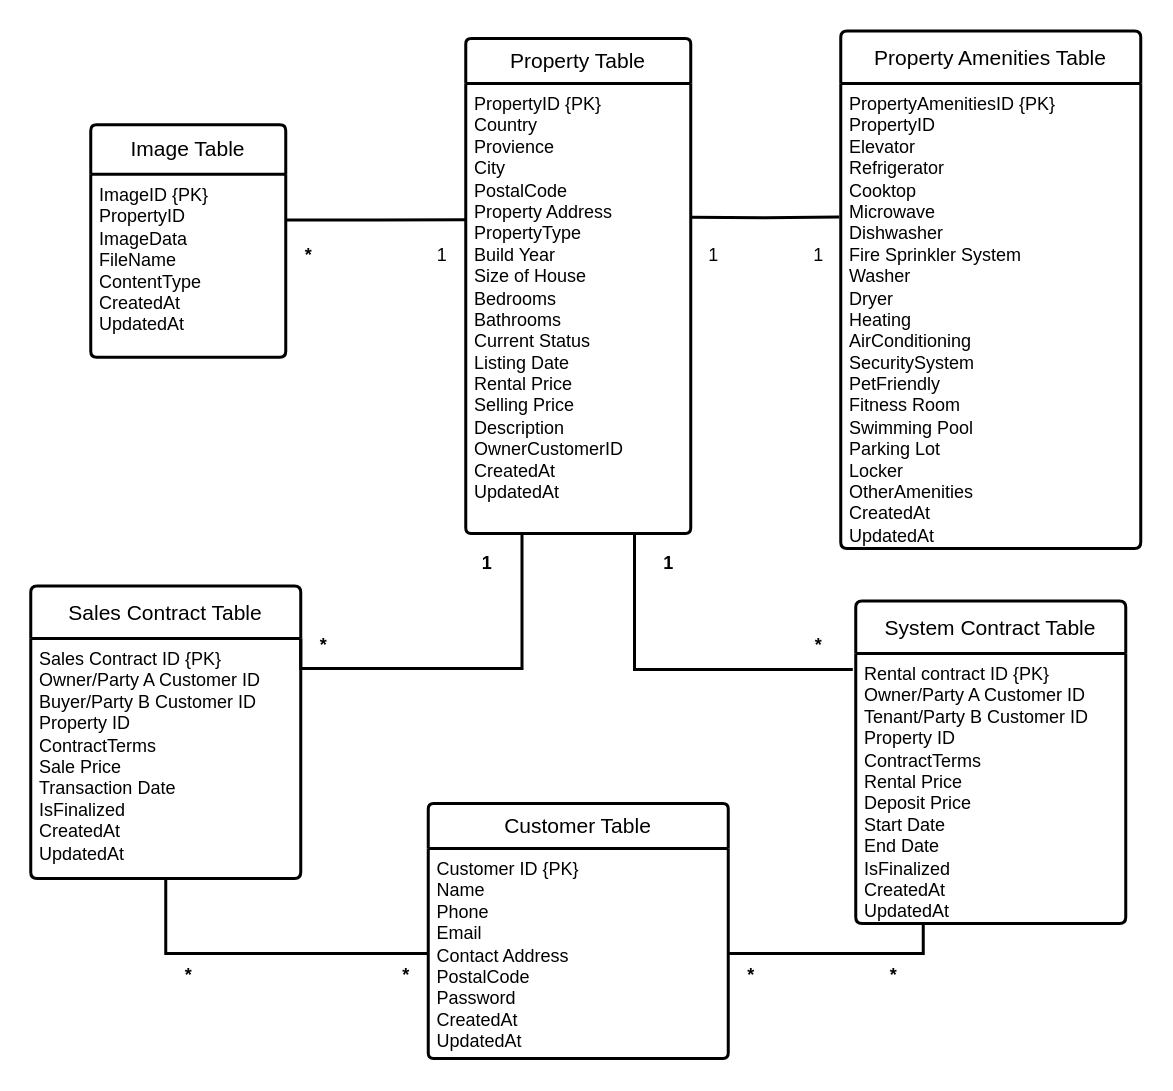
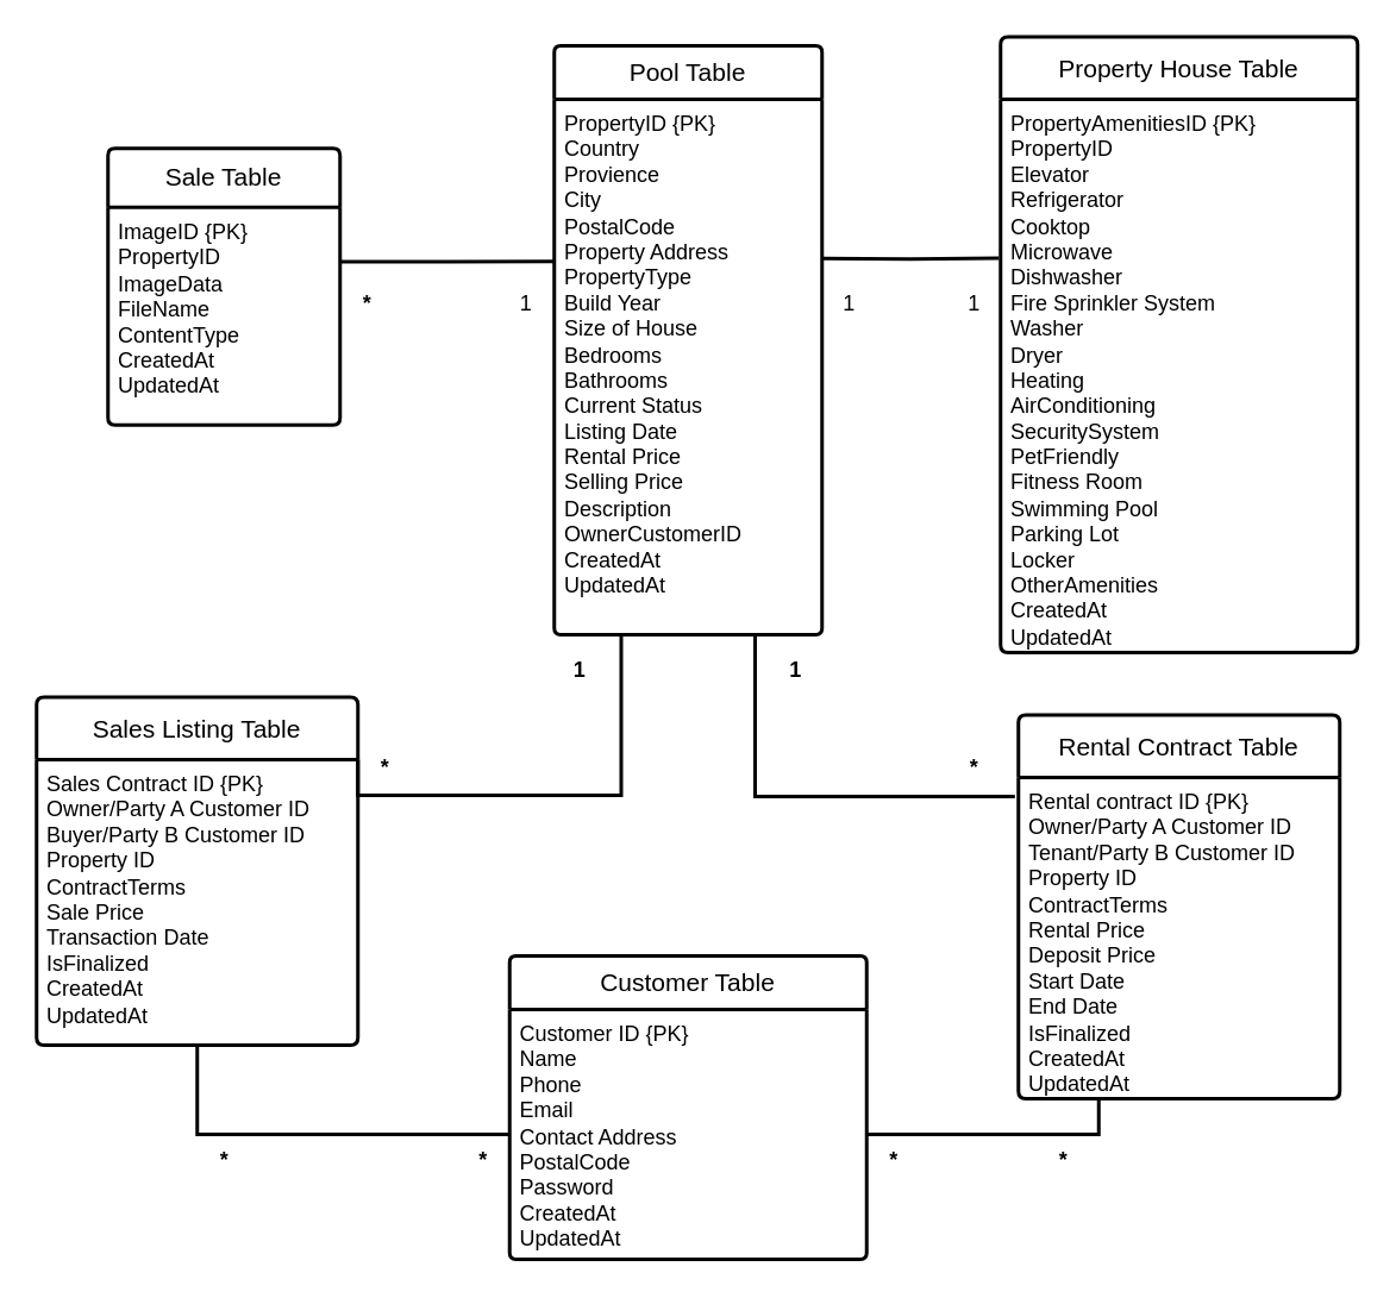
- <mxCell id="4" value="Property Amenities Table" style="swimlane;childLayout=stackLayout;horizontal=1;startSize=35;horizontalStack=0;rounded=1;fontSize=14;fontStyle=0;strokeWidth=2;resizeParent=0;resizeLast=1;shadow=0;dashed=0;align=center;arcSize=4;whiteSpace=wrap;html=1;" parent="1" vertex="1"><mxGeometry x="560" y="20" width="200" height="345" as="geometry" /></mxCell>
+ <mxCell id="4" value="Property House Table" style="swimlane;childLayout=stackLayout;horizontal=1;startSize=35;horizontalStack=0;rounded=1;fontSize=14;fontStyle=0;strokeWidth=2;resizeParent=0;resizeLast=1;shadow=0;dashed=0;align=center;arcSize=4;whiteSpace=wrap;html=1;" parent="1" vertex="1"><mxGeometry x="560" y="20" width="200" height="345" as="geometry" /></mxCell>
- <mxCell id="2" value="Property Table" style="swimlane;childLayout=stackLayout;horizontal=1;startSize=30;horizontalStack=0;rounded=1;fontSize=14;fontStyle=0;strokeWidth=2;resizeParent=0;resizeLast=1;shadow=0;dashed=0;align=center;arcSize=4;whiteSpace=wrap;html=1;" parent="1" vertex="1"><mxGeometry x="310" y="25" width="150" height="330" as="geometry" /></mxCell>
+ <mxCell id="2" value="Pool Table" style="swimlane;childLayout=stackLayout;horizontal=1;startSize=30;horizontalStack=0;rounded=1;fontSize=14;fontStyle=0;strokeWidth=2;resizeParent=0;resizeLast=1;shadow=0;dashed=0;align=center;arcSize=4;whiteSpace=wrap;html=1;" parent="1" vertex="1"><mxGeometry x="310" y="25" width="150" height="330" as="geometry" /></mxCell>
- <mxCell id="7" value="Image Table" style="swimlane;childLayout=stackLayout;horizontal=1;startSize=33;horizontalStack=0;rounded=1;fontSize=14;fontStyle=0;strokeWidth=2;resizeParent=0;resizeLast=1;shadow=0;dashed=0;align=center;arcSize=4;whiteSpace=wrap;html=1;" parent="1" vertex="1"><mxGeometry x="60" y="82.5" width="130" height="155" as="geometry" /></mxCell>
+ <mxCell id="7" value="Sale Table" style="swimlane;childLayout=stackLayout;horizontal=1;startSize=33;horizontalStack=0;rounded=1;fontSize=14;fontStyle=0;strokeWidth=2;resizeParent=0;resizeLast=1;shadow=0;dashed=0;align=center;arcSize=4;whiteSpace=wrap;html=1;" parent="1" vertex="1"><mxGeometry x="60" y="82.5" width="130" height="155" as="geometry" /></mxCell>
- <mxCell id="11" value="Sales Contract Table" style="swimlane;childLayout=stackLayout;horizontal=1;startSize=35;horizontalStack=0;rounded=1;fontSize=14;fontStyle=0;strokeWidth=2;resizeParent=0;resizeLast=1;shadow=0;dashed=0;align=center;arcSize=4;whiteSpace=wrap;html=1;" parent="1" vertex="1"><mxGeometry x="20" y="390" width="180" height="195" as="geometry" /></mxCell>
+ <mxCell id="11" value="Sales Listing Table" style="swimlane;childLayout=stackLayout;horizontal=1;startSize=35;horizontalStack=0;rounded=1;fontSize=14;fontStyle=0;strokeWidth=2;resizeParent=0;resizeLast=1;shadow=0;dashed=0;align=center;arcSize=4;whiteSpace=wrap;html=1;" parent="1" vertex="1"><mxGeometry x="20" y="390" width="180" height="195" as="geometry" /></mxCell>
- <mxCell id="13" value="System Contract Table" style="swimlane;childLayout=stackLayout;horizontal=1;startSize=35;horizontalStack=0;rounded=1;fontSize=14;fontStyle=0;strokeWidth=2;resizeParent=0;resizeLast=1;shadow=0;dashed=0;align=center;arcSize=4;whiteSpace=wrap;html=1;" parent="1" vertex="1"><mxGeometry x="570" y="400" width="180" height="215" as="geometry" /></mxCell>
+ <mxCell id="13" value="Rental Contract Table" style="swimlane;childLayout=stackLayout;horizontal=1;startSize=35;horizontalStack=0;rounded=1;fontSize=14;fontStyle=0;strokeWidth=2;resizeParent=0;resizeLast=1;shadow=0;dashed=0;align=center;arcSize=4;whiteSpace=wrap;html=1;" parent="1" vertex="1"><mxGeometry x="570" y="400" width="180" height="215" as="geometry" /></mxCell>
